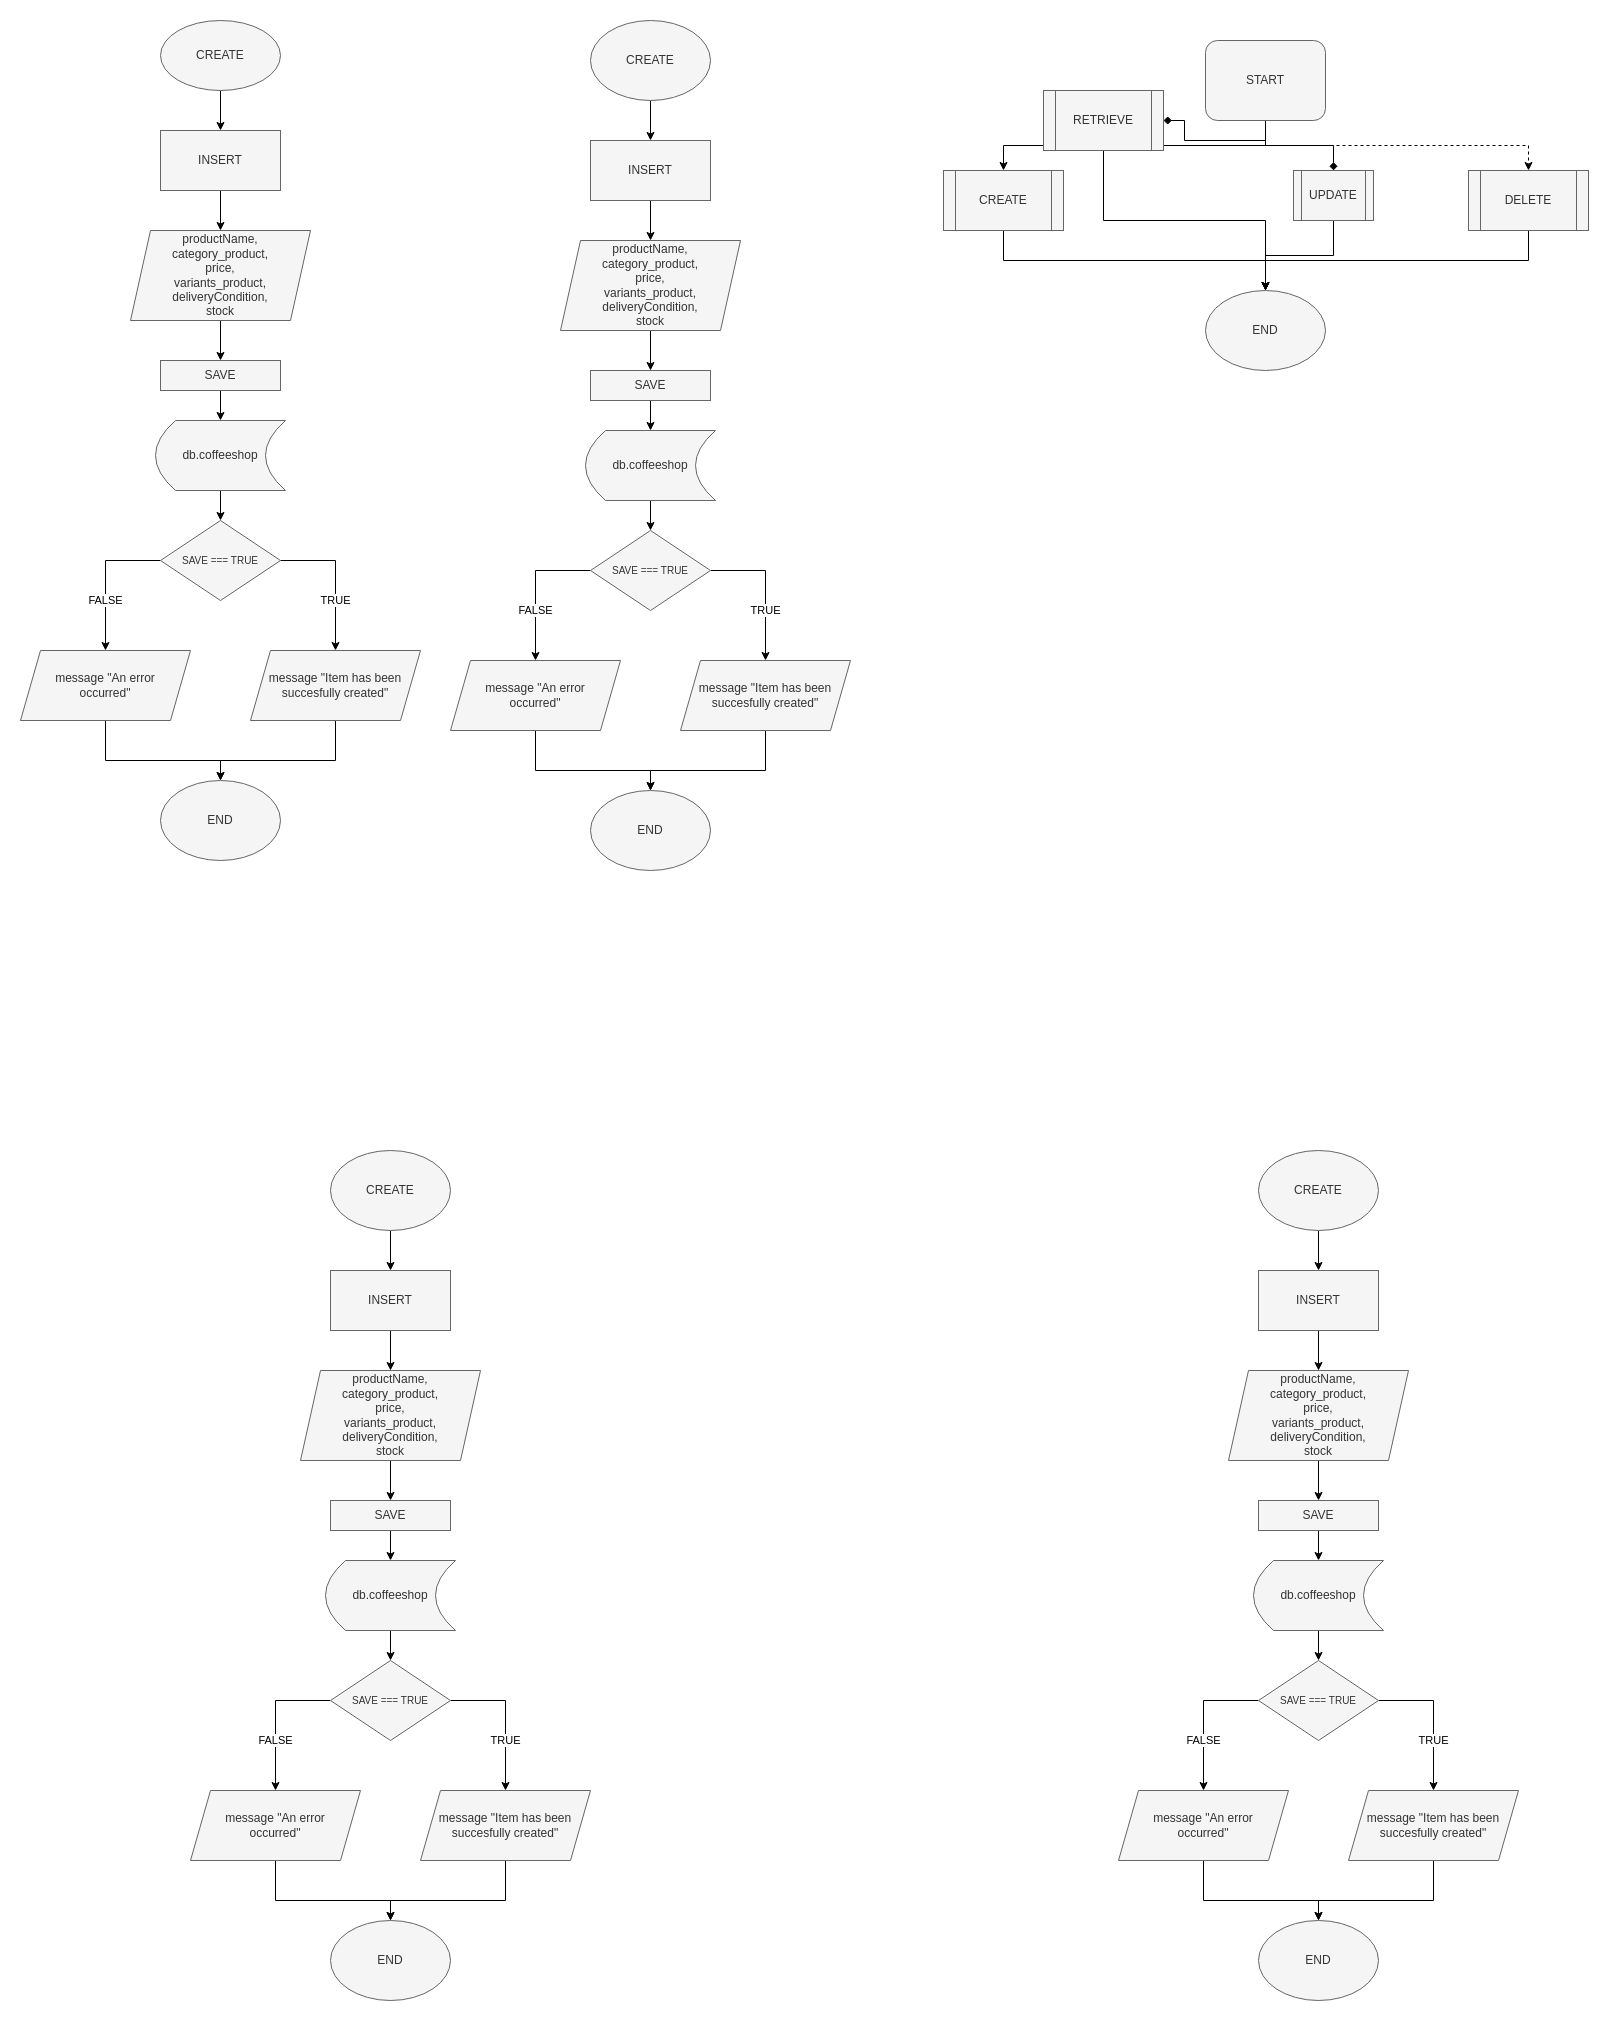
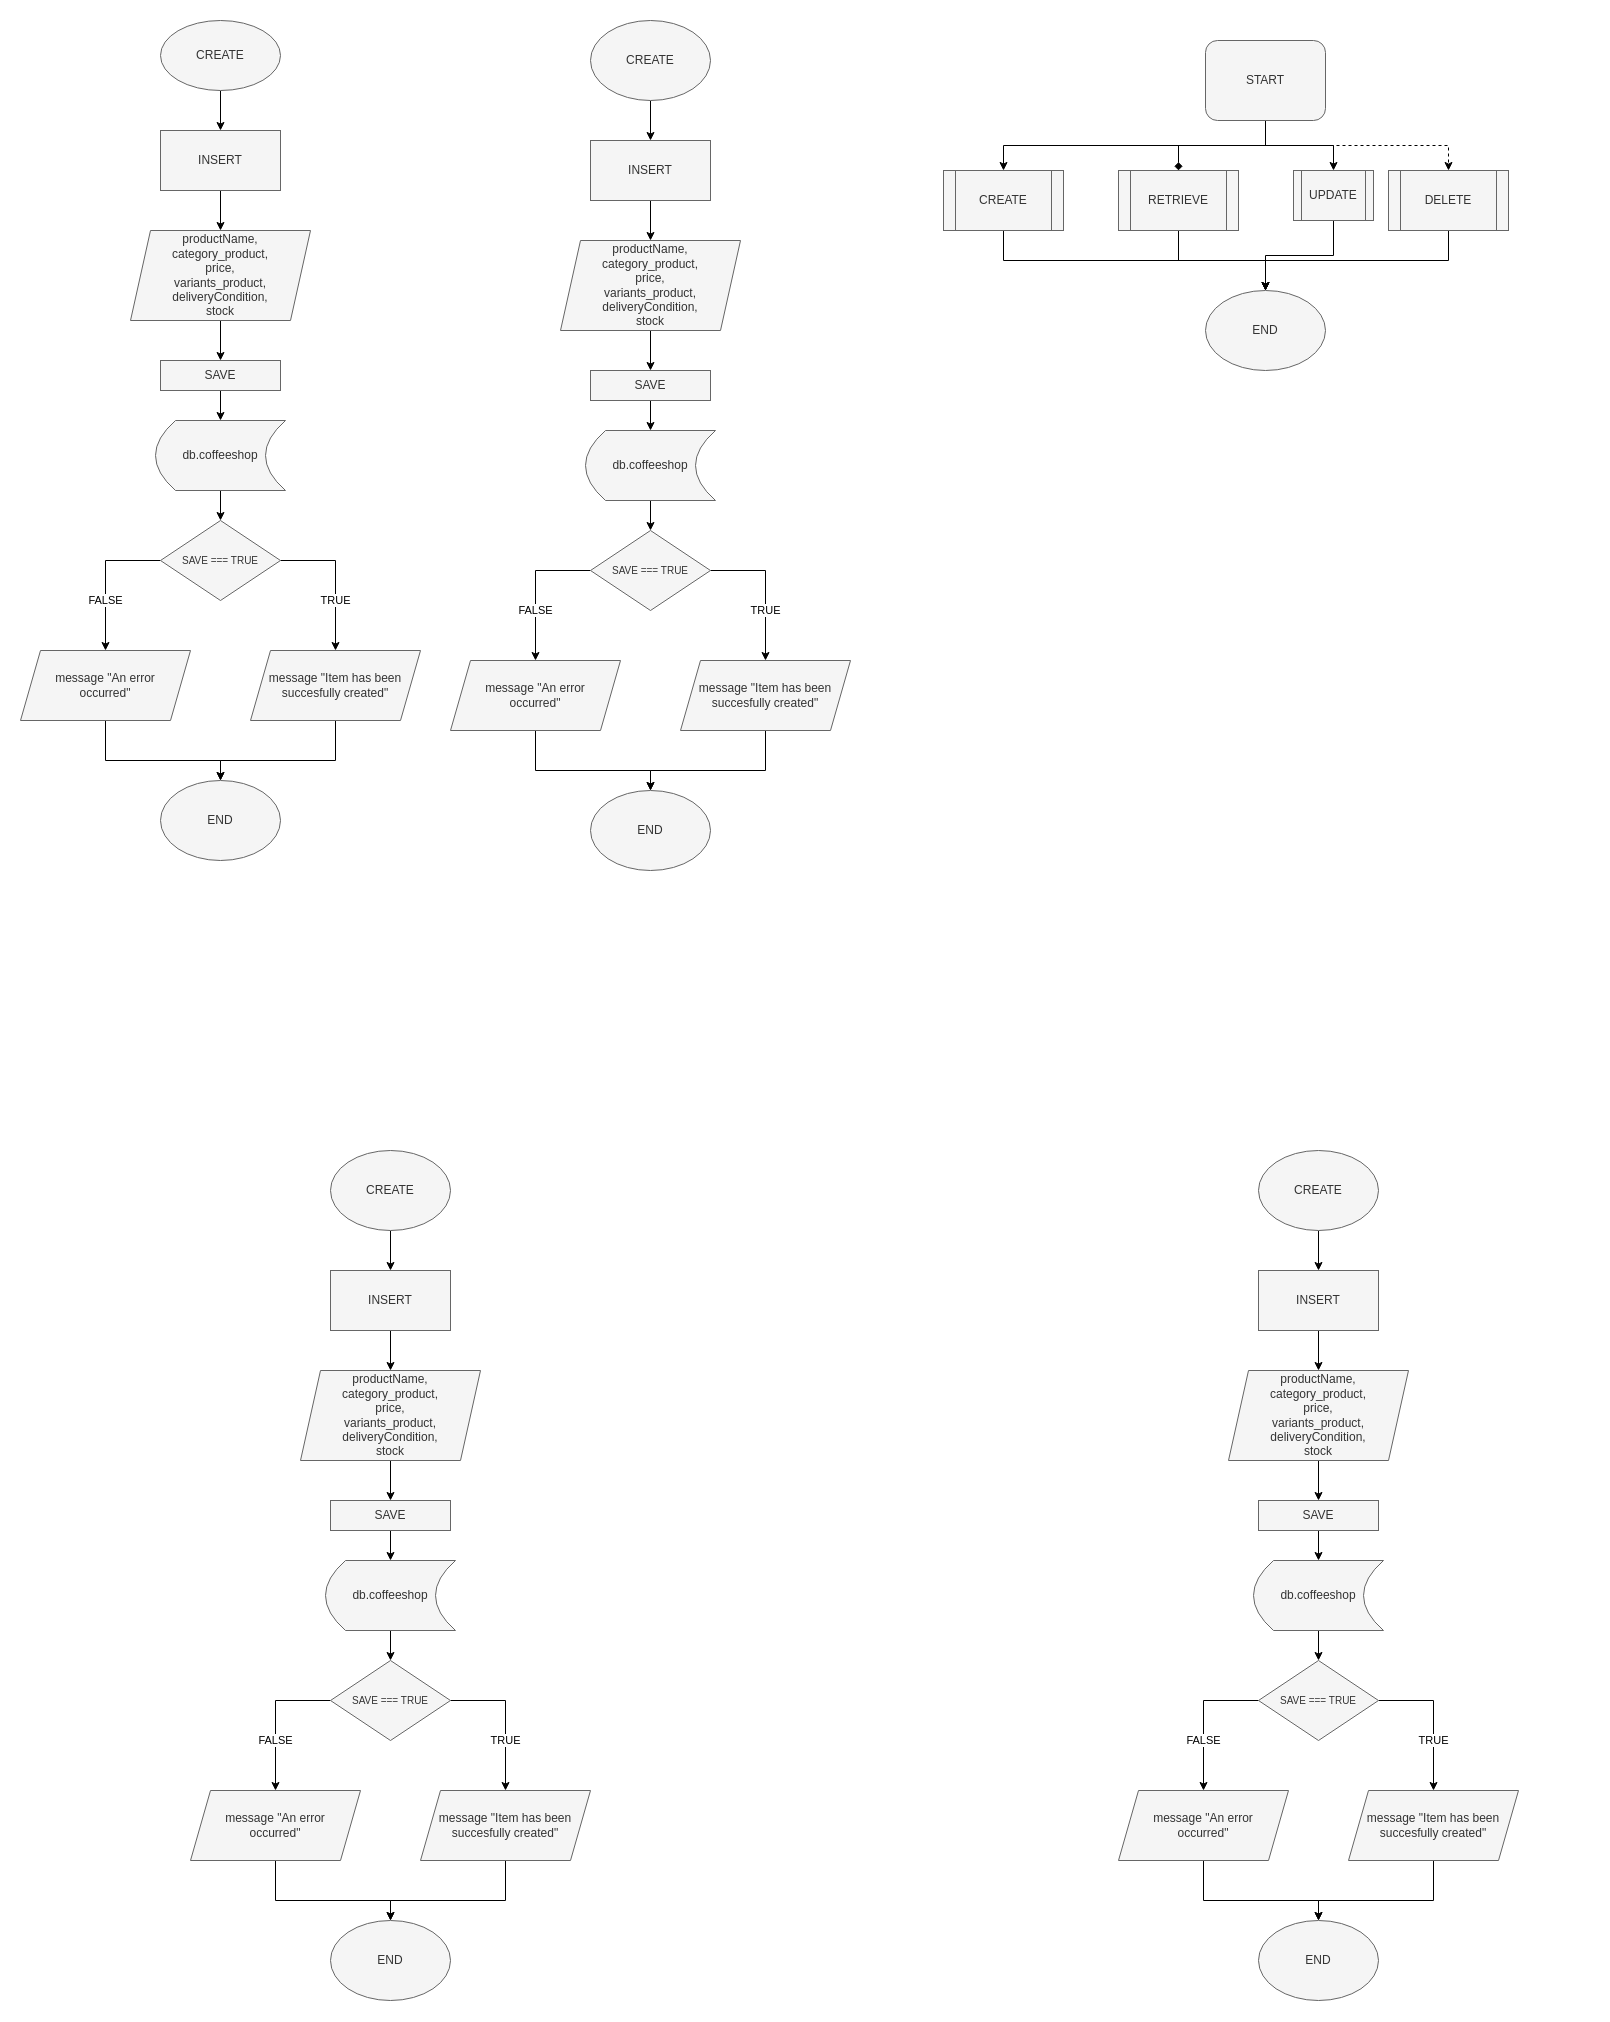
- <mxCell id="29" value="RETRIEVE" style="shape=process;whiteSpace=wrap;html=1;backgroundOutline=1;fillColor=#f5f5f5;strokeColor=#666666;fontColor=#333333;" vertex="1" parent="1"><mxGeometry x="1043" y="90" width="120" height="60" as="geometry" /></mxCell>
+ <mxCell id="29" value="RETRIEVE" style="shape=process;whiteSpace=wrap;html=1;backgroundOutline=1;fillColor=#f5f5f5;strokeColor=#666666;fontColor=#333333;" vertex="1" parent="1"><mxGeometry x="1118" y="170" width="120" height="60" as="geometry" /></mxCell>
- <mxCell id="22" style="edgeStyle=orthogonalEdgeStyle;rounded=0;orthogonalLoop=1;jettySize=auto;html=1;exitX=0.5;exitY=1;exitDx=0;exitDy=0;entryX=0.5;entryY=0;entryDx=0;entryDy=0;endArrow=diamond;" edge="1" parent="1" source="24" target="31"><mxGeometry relative="1" as="geometry" /></mxCell>
+ <mxCell id="22" style="edgeStyle=orthogonalEdgeStyle;rounded=0;orthogonalLoop=1;jettySize=auto;html=1;exitX=0.5;exitY=1;exitDx=0;exitDy=0;entryX=0.5;entryY=0;entryDx=0;entryDy=0;" edge="1" parent="1" source="24" target="31"><mxGeometry relative="1" as="geometry" /></mxCell>
- <mxCell id="33" value="DELETE" style="shape=process;whiteSpace=wrap;html=1;backgroundOutline=1;fillColor=#f5f5f5;strokeColor=#666666;fontColor=#333333;" vertex="1" parent="1"><mxGeometry x="1468" y="170" width="120" height="60" as="geometry" /></mxCell>
+ <mxCell id="33" value="DELETE" style="shape=process;whiteSpace=wrap;html=1;backgroundOutline=1;fillColor=#f5f5f5;strokeColor=#666666;fontColor=#333333;" vertex="1" parent="1"><mxGeometry x="1388" y="170" width="120" height="60" as="geometry" /></mxCell>
